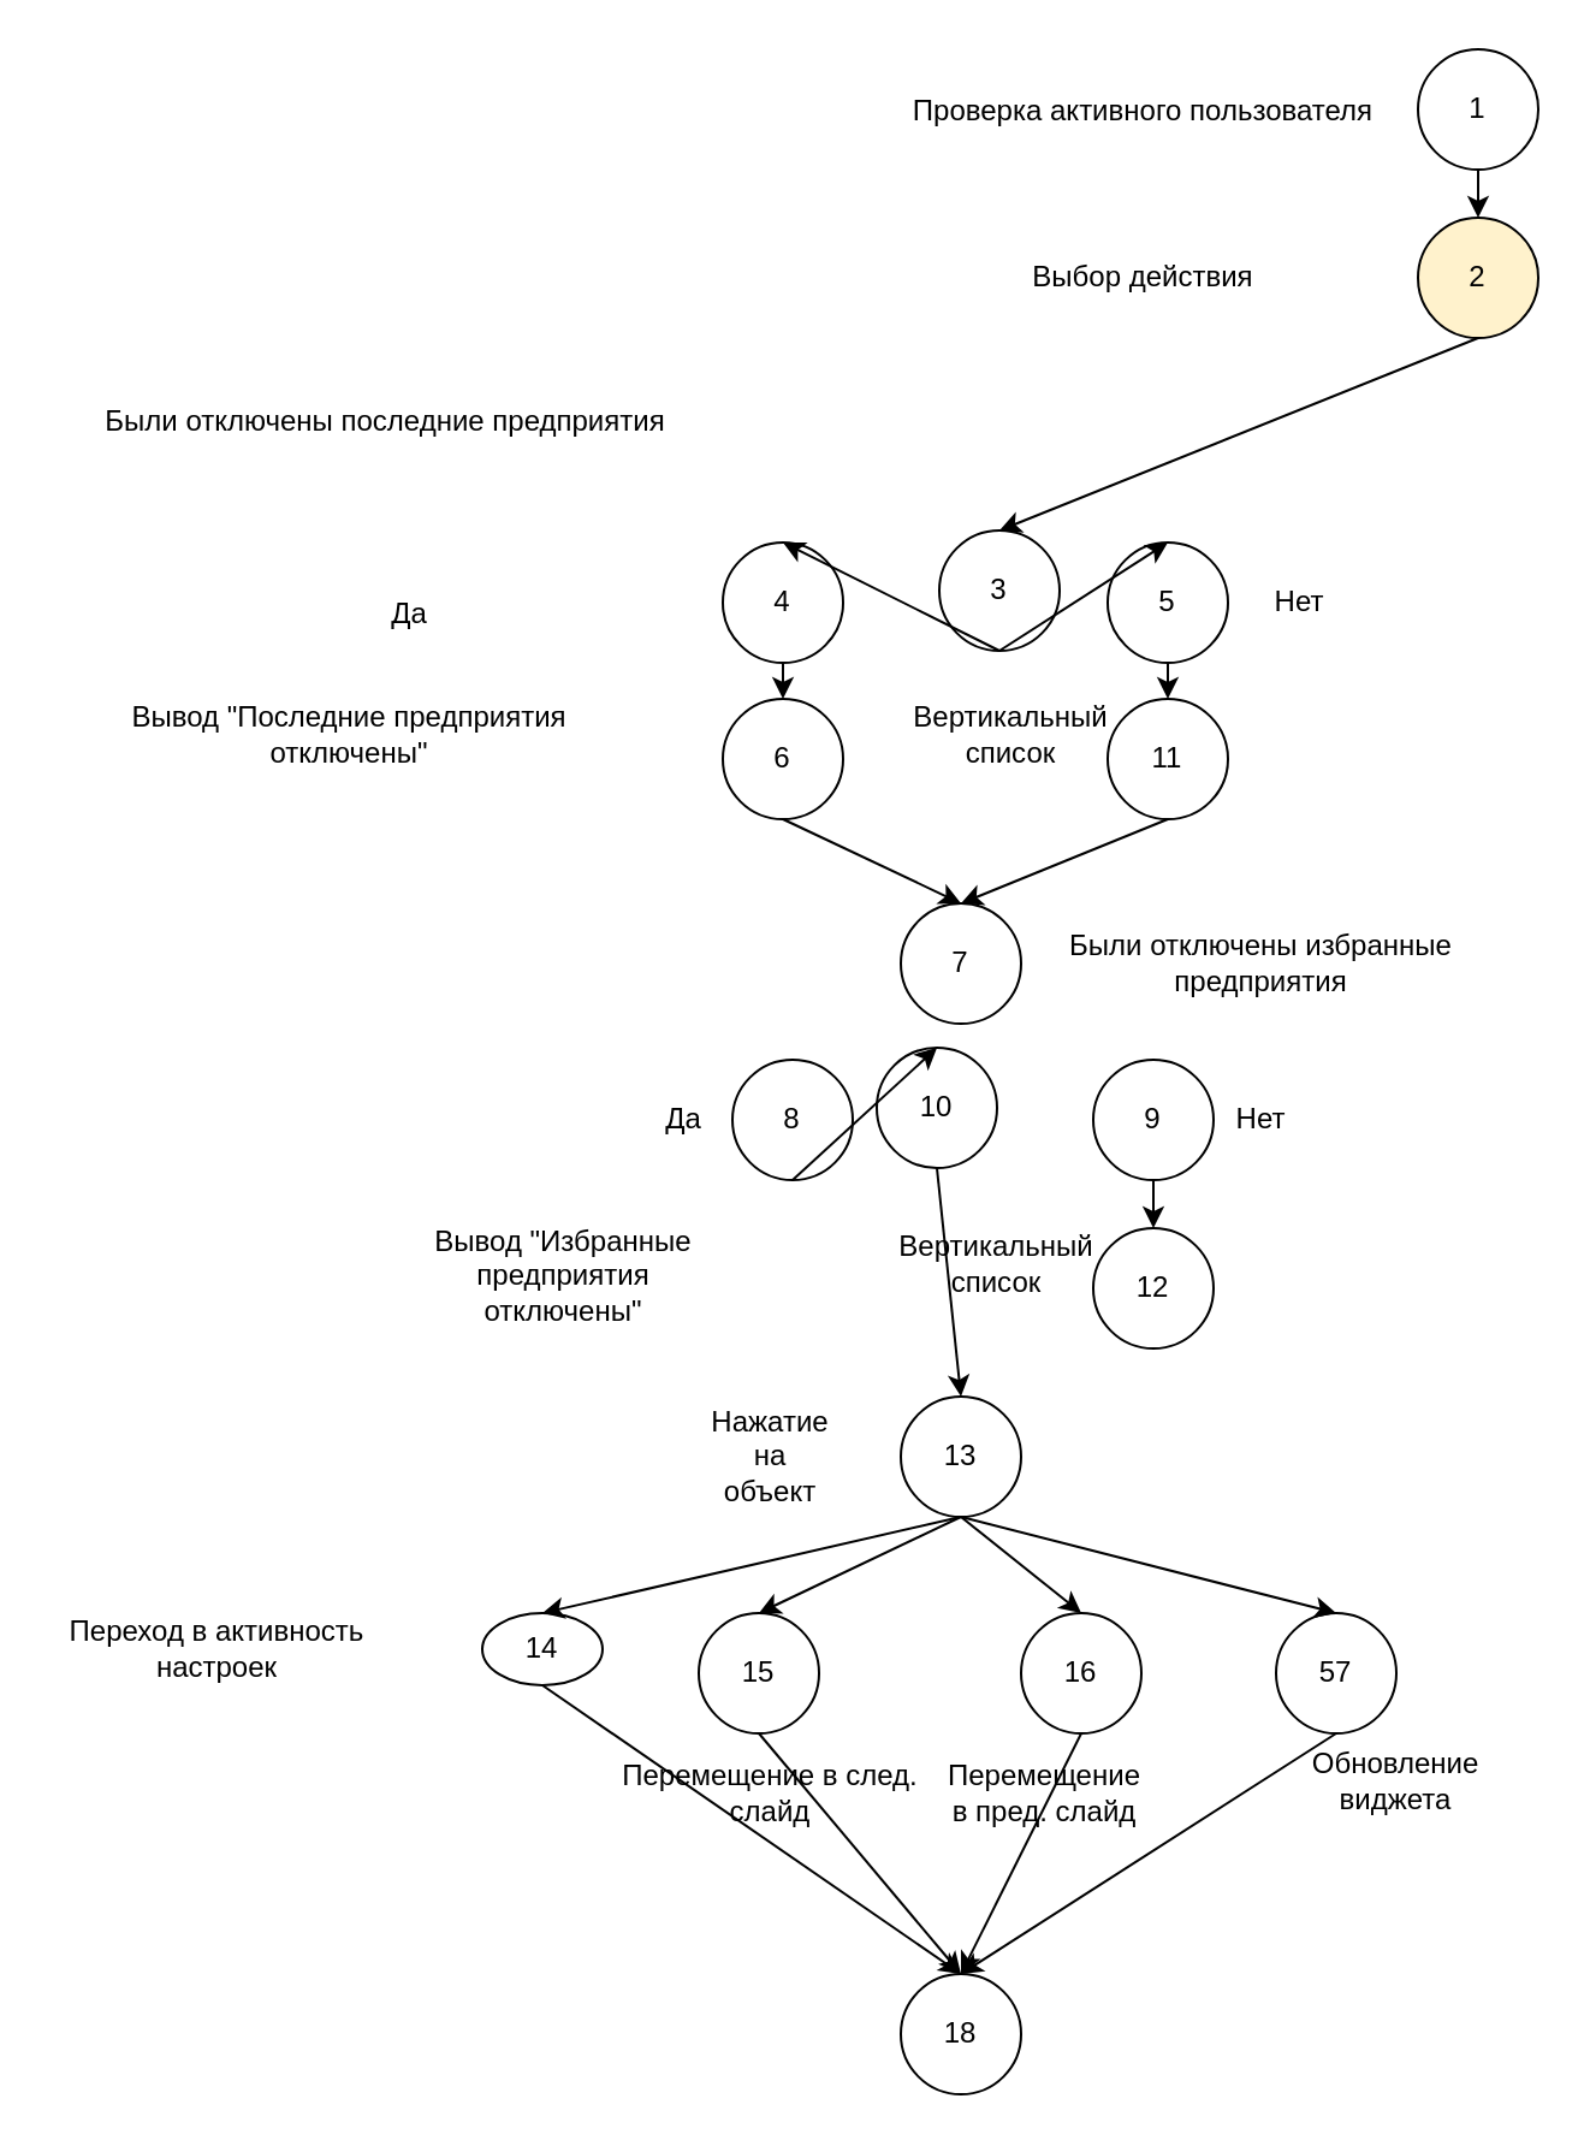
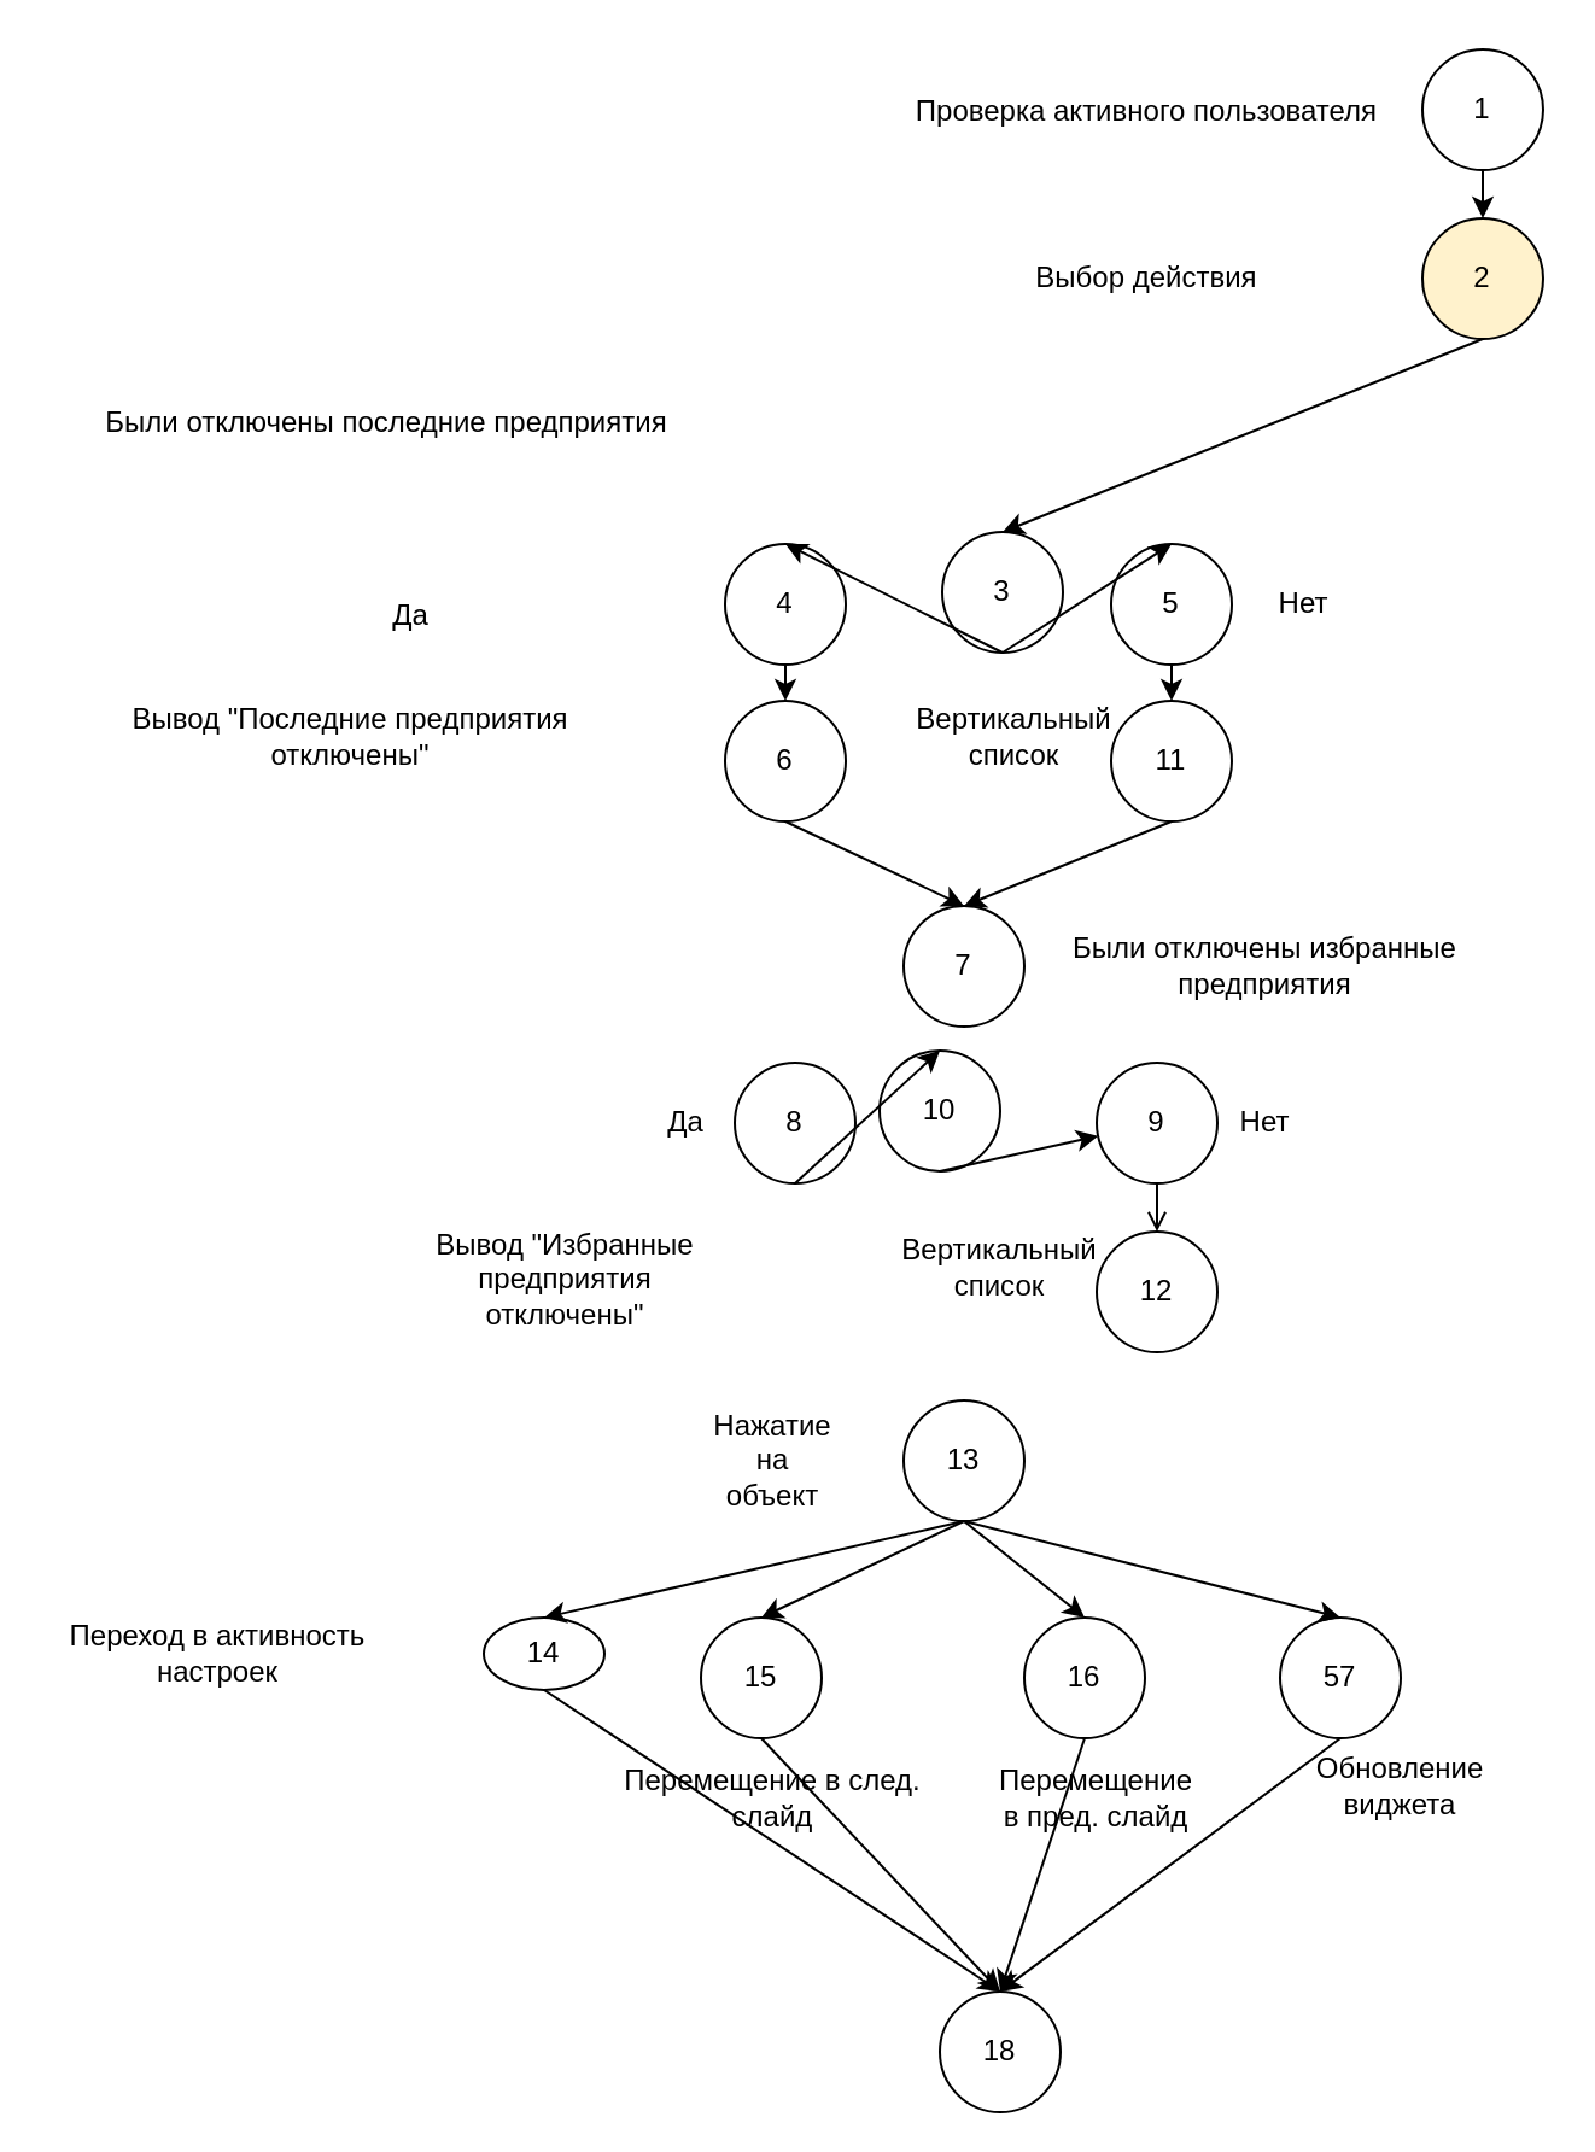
- <mxCell id="32" value="" style="endArrow=classic;html=1;exitX=0.5;exitY=1;exitDx=0;exitDy=0;entryX=0.5;entryY=0;entryDx=0;entryDy=0;" edge="1" parent="1" source="23" target="31"><mxGeometry width="50" height="50" relative="1" as="geometry"><mxPoint x="184" y="495" as="sourcePoint" /><mxPoint x="234" y="445" as="targetPoint" /></mxGeometry></mxCell>
+ <mxCell id="32" value="" style="endArrow=open;html=1;exitX=0.5;exitY=1;exitDx=0;exitDy=0;entryX=0.5;entryY=0;entryDx=0;entryDy=0;" edge="1" parent="1" source="23" target="31"><mxGeometry width="50" height="50" relative="1" as="geometry"><mxPoint x="184" y="495" as="sourcePoint" /><mxPoint x="234" y="445" as="targetPoint" /></mxGeometry></mxCell>
- <mxCell id="38" value="" style="endArrow=classic;html=1;exitX=0.5;exitY=1;exitDx=0;exitDy=0;entryX=0.5;entryY=0;entryDx=0;entryDy=0;" edge="1" parent="1" source="25" target="36"><mxGeometry width="50" height="50" relative="1" as="geometry"><mxPoint x="620" y="560" as="sourcePoint" /><mxPoint x="670" y="510" as="targetPoint" /></mxGeometry></mxCell>
+ <mxCell id="38" value="" style="endArrow=classic;html=1;exitX=0.5;exitY=1;exitDx=0;exitDy=0;" edge="1" parent="1" source="25" target="23"><mxGeometry width="50" height="50" relative="1" as="geometry"><mxPoint x="620" y="560" as="sourcePoint" /><mxPoint x="670" y="510" as="targetPoint" /></mxGeometry></mxCell>
- <mxCell id="48" value="Перемещение в пред. слайд" style="text;html=1;strokeColor=none;fillColor=none;align=center;verticalAlign=middle;whiteSpace=wrap;rounded=0;" vertex="1" parent="1"><mxGeometry x="414" y="735" width="40" height="20" as="geometry" /></mxCell>
+ <mxCell id="48" value="Перемещение в пред. слайд" style="text;html=1;strokeColor=none;fillColor=none;align=center;verticalAlign=middle;whiteSpace=wrap;rounded=0;" vertex="1" parent="1"><mxGeometry x="434" y="735" width="40" height="20" as="geometry" /></mxCell>
- <mxCell id="52" value="18" style="ellipse;whiteSpace=wrap;html=1;" vertex="1" parent="1"><mxGeometry x="374" y="820" width="50" height="50" as="geometry" /></mxCell>
+ <mxCell id="52" value="18" style="ellipse;whiteSpace=wrap;html=1;" vertex="1" parent="1"><mxGeometry x="389" y="825" width="50" height="50" as="geometry" /></mxCell>
